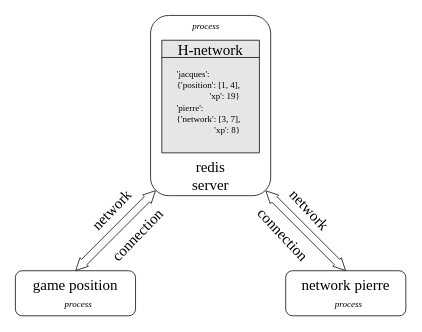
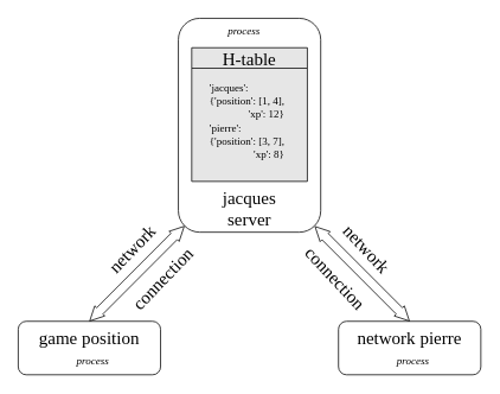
- <mxCell id="10" value="H-network" style="swimlane;fontFamily=Verdana;fontSize=20;fillColor=none;fontStyle=0;container=0;" parent="9" vertex="1"><mxGeometry width="130" height="150" as="geometry" /></mxCell>
+ <mxCell id="10" value="H-table" style="swimlane;fontFamily=Verdana;fontSize=20;fillColor=none;fontStyle=0;container=0;" parent="9" vertex="1"><mxGeometry width="130" height="150" as="geometry" /></mxCell>
- <mxCell id="11" value="&lt;div style=&quot;text-align: left&quot;&gt;&lt;span&gt;'jacques':&lt;/span&gt;&lt;/div&gt;&lt;span style=&quot;font-size: 12px&quot;&gt;&lt;div style=&quot;text-align: right&quot;&gt;&lt;span&gt;{'position': [1, 4],&lt;/span&gt;&lt;/div&gt;&lt;/span&gt;&lt;div style=&quot;text-align: right&quot;&gt;&lt;span&gt;&amp;nbsp; 'xp': 19}&lt;/span&gt;&lt;/div&gt;" style="text;html=1;align=center;verticalAlign=middle;resizable=0;points=[];autosize=1;strokeColor=none;fillColor=none;fontSize=12;fontFamily=Verdana;" parent="9" vertex="1"><mxGeometry x="-2.579" y="35.066" width="130" height="50" as="geometry" /></mxCell>
+ <mxCell id="11" value="&lt;div style=&quot;text-align: left&quot;&gt;&lt;span&gt;'jacques':&lt;/span&gt;&lt;/div&gt;&lt;span style=&quot;font-size: 12px&quot;&gt;&lt;div style=&quot;text-align: right&quot;&gt;&lt;span&gt;{'position': [1, 4],&lt;/span&gt;&lt;/div&gt;&lt;/span&gt;&lt;div style=&quot;text-align: right&quot;&gt;&lt;span&gt;&amp;nbsp; 'xp': 12}&lt;/span&gt;&lt;/div&gt;" style="text;html=1;align=center;verticalAlign=middle;resizable=0;points=[];autosize=1;strokeColor=none;fillColor=none;fontSize=12;fontFamily=Verdana;" parent="9" vertex="1"><mxGeometry x="-2.579" y="35.066" width="130" height="50" as="geometry" /></mxCell>
- <mxCell id="12" value="&lt;div style=&quot;text-align: left&quot;&gt;&lt;span&gt;'pierre':&lt;/span&gt;&lt;/div&gt;&lt;span style=&quot;font-size: 12px&quot;&gt;&lt;div style=&quot;text-align: right&quot;&gt;&lt;span&gt;{'network': [3, 7],&lt;/span&gt;&lt;/div&gt;&lt;/span&gt;&lt;div style=&quot;text-align: right&quot;&gt;&lt;span&gt;&amp;nbsp; 'xp': 8}&lt;/span&gt;&lt;/div&gt;" style="text;html=1;align=center;verticalAlign=middle;resizable=0;points=[];autosize=1;strokeColor=none;fillColor=none;fontSize=12;fontFamily=Verdana;" parent="9" vertex="1"><mxGeometry x="-2.579" y="80.066" width="130" height="50" as="geometry" /></mxCell>
+ <mxCell id="12" value="&lt;div style=&quot;text-align: left&quot;&gt;&lt;span&gt;'pierre':&lt;/span&gt;&lt;/div&gt;&lt;span style=&quot;font-size: 12px&quot;&gt;&lt;div style=&quot;text-align: right&quot;&gt;&lt;span&gt;{'position': [3, 7],&lt;/span&gt;&lt;/div&gt;&lt;/span&gt;&lt;div style=&quot;text-align: right&quot;&gt;&lt;span&gt;&amp;nbsp; 'xp': 8}&lt;/span&gt;&lt;/div&gt;" style="text;html=1;align=center;verticalAlign=middle;resizable=0;points=[];autosize=1;strokeColor=none;fillColor=none;fontSize=12;fontFamily=Verdana;" parent="9" vertex="1"><mxGeometry x="-2.579" y="80.066" width="130" height="50" as="geometry" /></mxCell>
- <mxCell id="4" value="&lt;font style=&quot;font-size: 20px&quot;&gt;redis&lt;br&gt;server&lt;/font&gt;" style="rounded=1;whiteSpace=wrap;html=1;fillColor=none;fontFamily=Verdana;align=center;verticalAlign=bottom;" parent="1" vertex="1"><mxGeometry x="200" y="20" width="160" height="240" as="geometry" /></mxCell>
+ <mxCell id="4" value="&lt;font style=&quot;font-size: 20px&quot;&gt;jacques&lt;br&gt;server&lt;/font&gt;" style="rounded=1;whiteSpace=wrap;html=1;fillColor=none;fontFamily=Verdana;align=center;verticalAlign=bottom;" parent="1" vertex="1"><mxGeometry x="200" y="20" width="160" height="240" as="geometry" /></mxCell>
